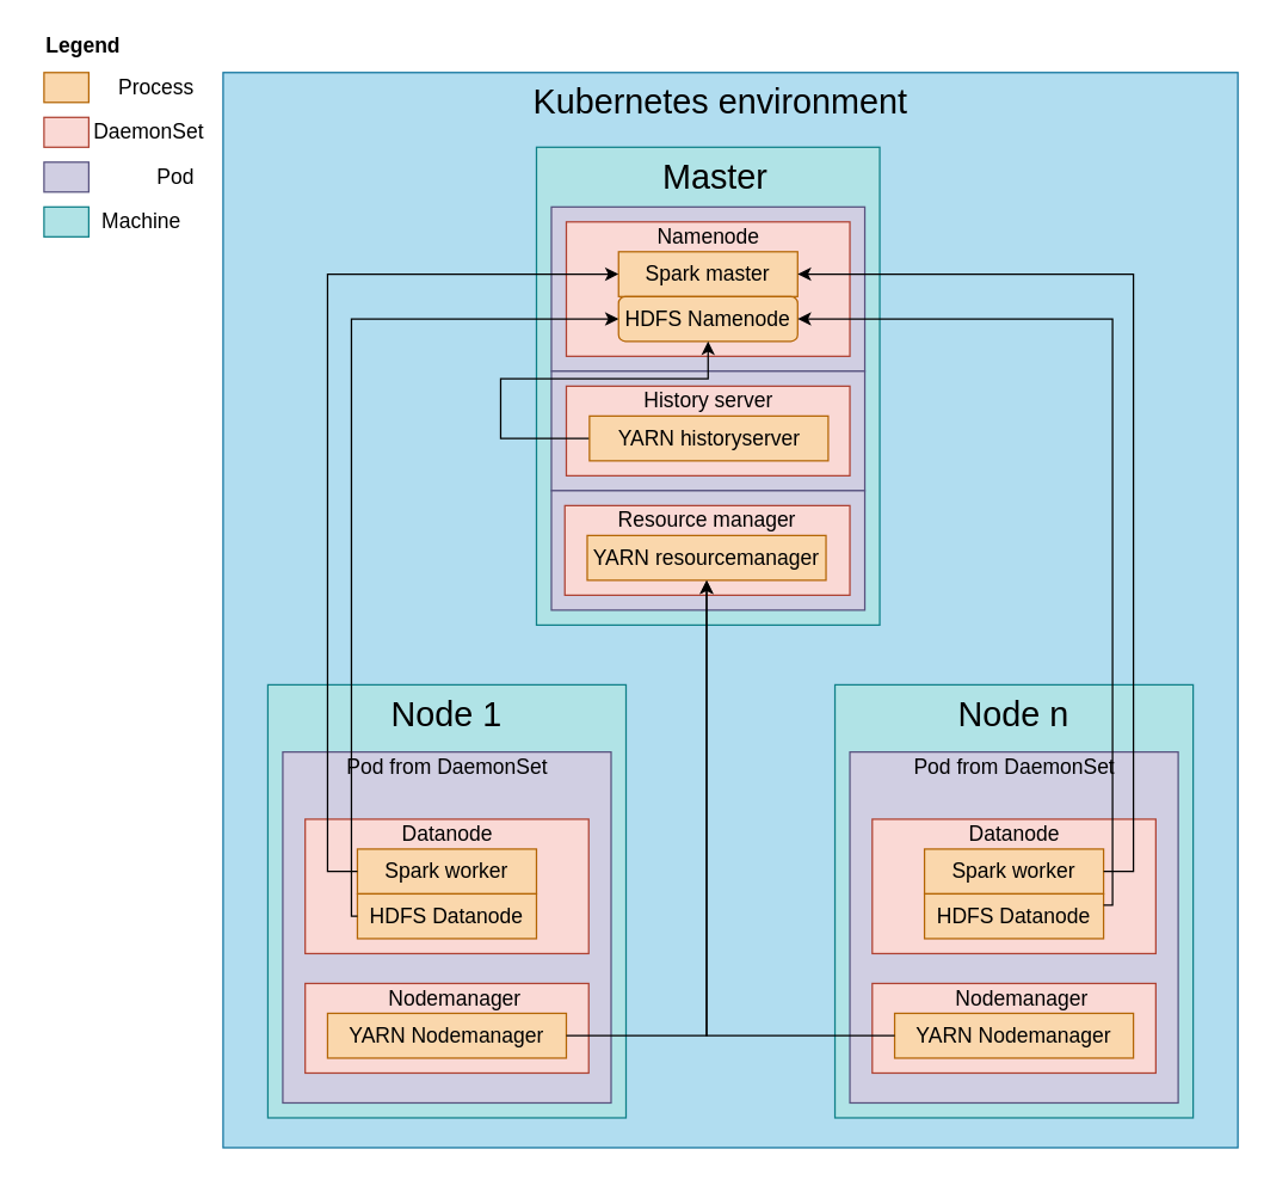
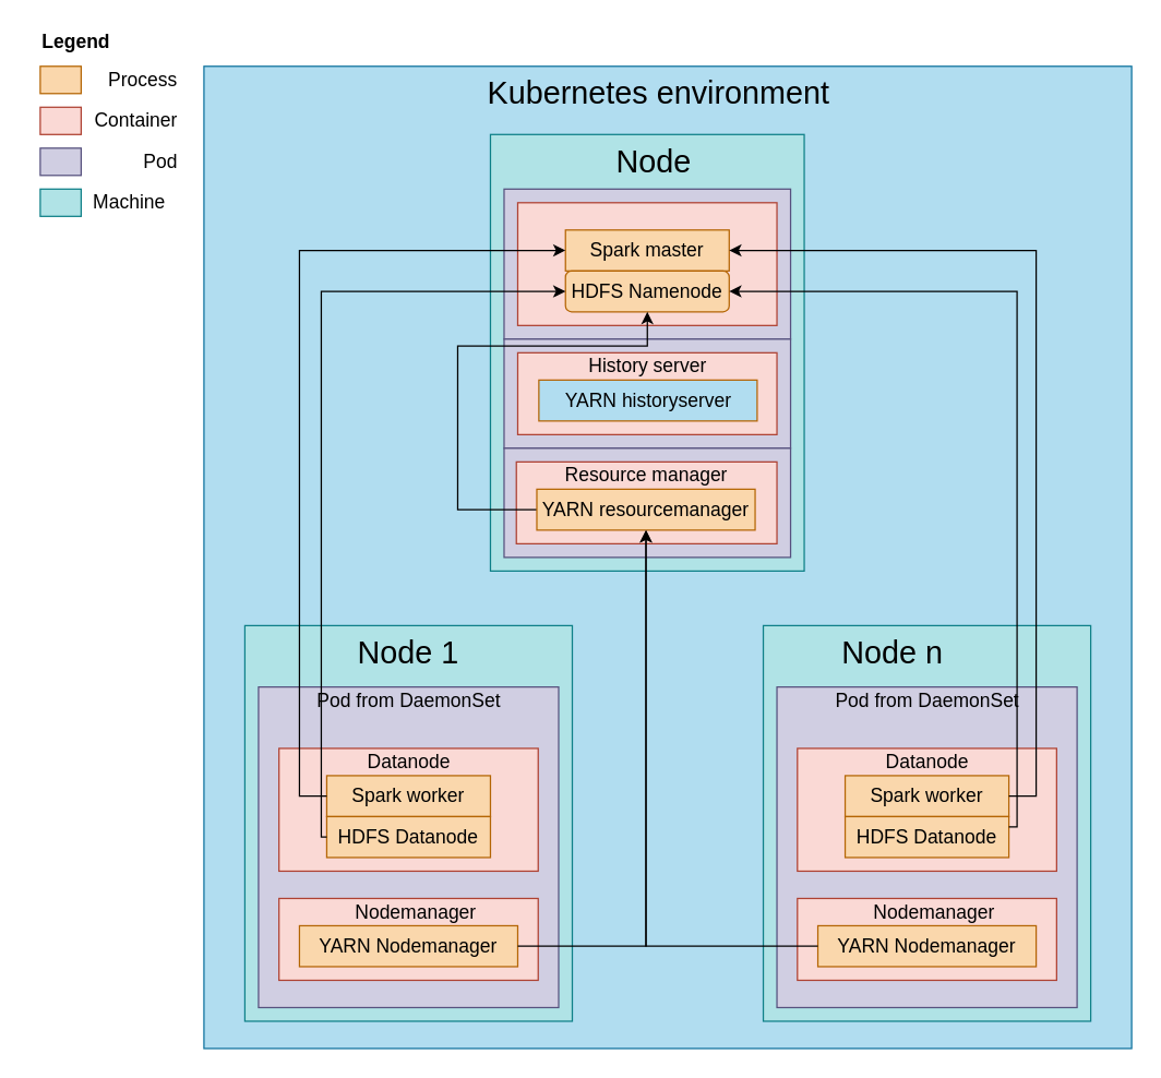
- <mxCell id="7" value="DaemonSet" style="text;html=1;align=center;verticalAlign=middle;resizable=0;points=[];autosize=1;fontSize=14;" vertex="1" parent="1"><mxGeometry x="59" y="78" width="80" height="20" as="geometry" /></mxCell>
+ <mxCell id="7" value="Container" style="text;html=1;align=center;verticalAlign=middle;resizable=0;points=[];autosize=1;fontSize=14;" vertex="1" parent="1"><mxGeometry x="59" y="78" width="80" height="20" as="geometry" /></mxCell>
- <mxCell id="36" value="Master" style="text;html=1;strokeColor=none;fillColor=none;align=center;verticalAlign=middle;whiteSpace=wrap;rounded=0;fontSize=23;" vertex="1" parent="1"><mxGeometry x="459" y="108" width="40" height="20" as="geometry" /></mxCell>
+ <mxCell id="36" value="Node" style="text;html=1;strokeColor=none;fillColor=none;align=center;verticalAlign=middle;whiteSpace=wrap;rounded=0;fontSize=23;" vertex="1" parent="1"><mxGeometry x="459" y="108" width="40" height="20" as="geometry" /></mxCell>
- <mxCell id="39" value="Namenode" style="text;html=1;align=center;verticalAlign=middle;resizable=0;points=[];autosize=1;fontSize=14;" vertex="1" parent="1"><mxGeometry x="434" y="148" width="80" height="20" as="geometry" /></mxCell>
- <mxCell id="45" style="edgeStyle=orthogonalEdgeStyle;rounded=0;orthogonalLoop=1;jettySize=auto;html=1;exitX=0;exitY=0.5;exitDx=0;exitDy=0;fontSize=14;" edge="1" parent="1" source="46" target="41"><mxGeometry relative="1" as="geometry"><Array as="points"><mxPoint x="335" y="293" /><mxPoint x="335" y="253" /><mxPoint x="474" y="253" /></Array></mxGeometry></mxCell>
- <mxCell id="46" value="YARN historyserver" style="whiteSpace=wrap;html=1;strokeWidth=1;fontSize=14;fillColor=#fad7ac;strokeColor=#b46504;" vertex="1" parent="1"><mxGeometry x="394.5" y="278" width="160" height="30" as="geometry" /></mxCell>
+ <mxCell id="46" value="YARN historyserver" style="whiteSpace=wrap;html=1;strokeWidth=1;fontSize=14;fillColor=#b1ddf0;strokeColor=#b46504;" vertex="1" parent="1"><mxGeometry x="394.5" y="278" width="160" height="30" as="geometry" /></mxCell>
+ <mxCell id="50" style="edgeStyle=orthogonalEdgeStyle;rounded=0;orthogonalLoop=1;jettySize=auto;html=1;exitX=0;exitY=0.5;exitDx=0;exitDy=0;entryX=0.5;entryY=1;entryDx=0;entryDy=0;fontSize=14;" edge="1" parent="1" source="51" target="41"><mxGeometry relative="1" as="geometry"><Array as="points"><mxPoint x="335" y="373" /><mxPoint x="335" y="253" /><mxPoint x="474" y="253" /></Array></mxGeometry></mxCell>
- <mxCell id="24" value="Node n" style="text;html=1;strokeColor=none;fillColor=none;align=center;verticalAlign=middle;whiteSpace=wrap;rounded=0;fontSize=23;" vertex="1" parent="1"><mxGeometry x="634" y="468" width="90" height="20" as="geometry" /></mxCell>
+ <mxCell id="24" value="Node n" style="text;html=1;strokeColor=none;fillColor=none;align=center;verticalAlign=middle;whiteSpace=wrap;rounded=0;fontSize=23;" vertex="1" parent="1"><mxGeometry x="609" y="468" width="90" height="20" as="geometry" /></mxCell>
